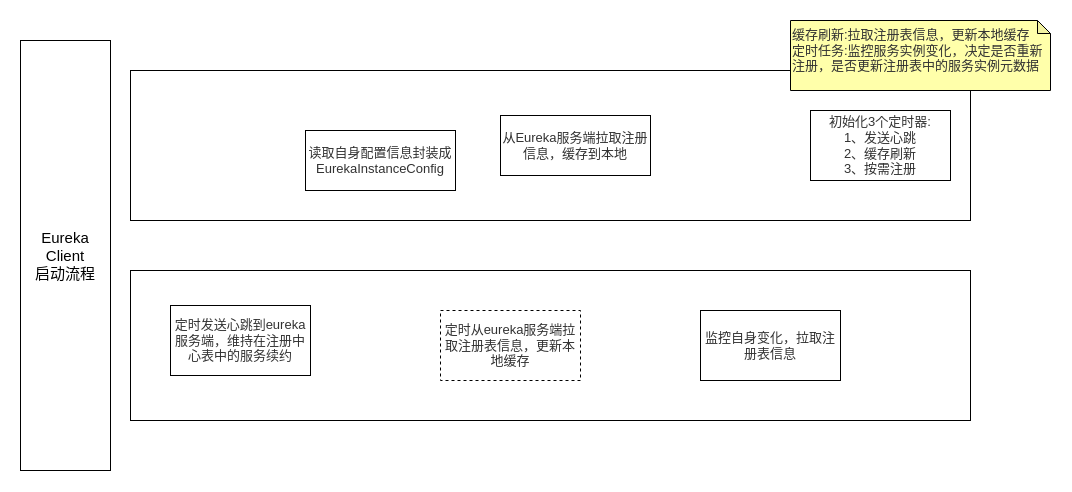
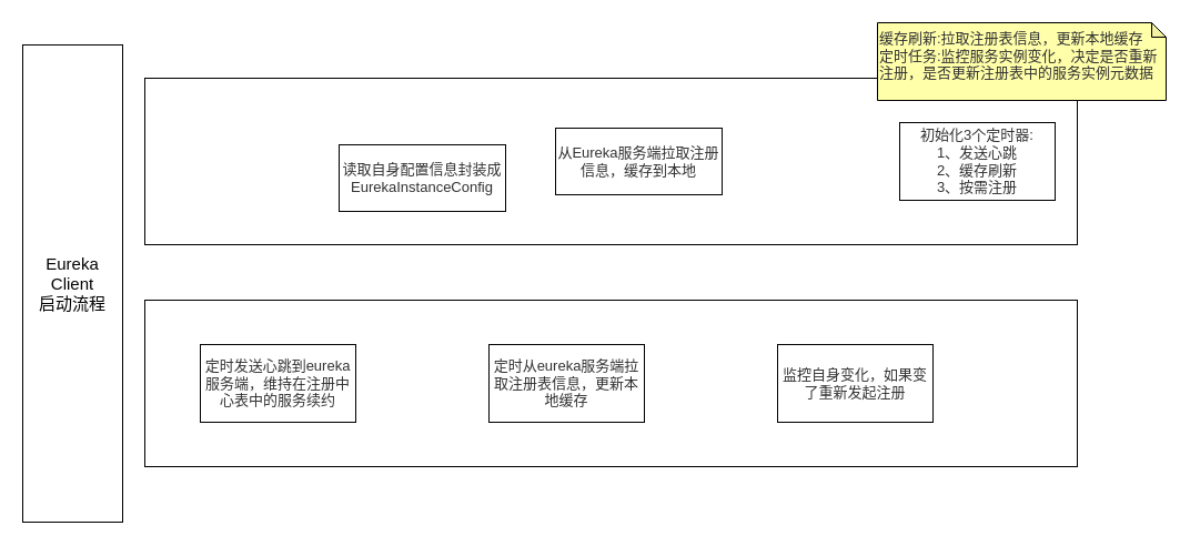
- <mxCell id="8" value="&lt;span style=&quot;color: rgb(50 , 50 , 50) ; font-size: 13px ; background-color: rgba(255 , 255 , 255 , 0.01)&quot;&gt;定时发送心跳到eureka服务端，维持在注册中心表中的服务续约&lt;/span&gt;" style="rounded=0;whiteSpace=wrap;html=1;" vertex="1" parent="1"><mxGeometry x="170" y="305" width="140" height="70" as="geometry" /></mxCell>
+ <mxCell id="8" value="&lt;span style=&quot;color: rgb(50 , 50 , 50) ; font-size: 13px ; background-color: rgba(255 , 255 , 255 , 0.01)&quot;&gt;定时发送心跳到eureka服务端，维持在注册中心表中的服务续约&lt;/span&gt;" style="rounded=0;whiteSpace=wrap;html=1;" vertex="1" parent="1"><mxGeometry x="180" y="310" width="140" height="70" as="geometry" /></mxCell>
- <mxCell id="9" value="&lt;span style=&quot;color: rgb(50 , 50 , 50) ; font-size: 13px ; background-color: rgba(255 , 255 , 255 , 0.01)&quot;&gt;定时从eureka服务端拉取注册表信息，更新本地缓存&lt;/span&gt;" style="rounded=0;whiteSpace=wrap;html=1;dashed=1;" vertex="1" parent="1"><mxGeometry x="440" y="310" width="140" height="70" as="geometry" /></mxCell>
+ <mxCell id="9" value="&lt;span style=&quot;color: rgb(50 , 50 , 50) ; font-size: 13px ; background-color: rgba(255 , 255 , 255 , 0.01)&quot;&gt;定时从eureka服务端拉取注册表信息，更新本地缓存&lt;/span&gt;" style="rounded=0;whiteSpace=wrap;html=1;" vertex="1" parent="1"><mxGeometry x="440" y="310" width="140" height="70" as="geometry" /></mxCell>
- <mxCell id="10" value="&lt;span style=&quot;color: rgb(50 , 50 , 50) ; font-size: 13px ; background-color: rgba(255 , 255 , 255 , 0.01)&quot;&gt;监控自身变化，拉取注册表信息&lt;/span&gt;" style="rounded=0;whiteSpace=wrap;html=1;" vertex="1" parent="1"><mxGeometry x="700" y="310" width="140" height="70" as="geometry" /></mxCell>
+ <mxCell id="10" value="&lt;span style=&quot;color: rgb(50 , 50 , 50) ; font-size: 13px ; background-color: rgba(255 , 255 , 255 , 0.01)&quot;&gt;监控自身变化，如果变了重新发起注册&lt;/span&gt;" style="rounded=0;whiteSpace=wrap;html=1;" vertex="1" parent="1"><mxGeometry x="700" y="310" width="140" height="70" as="geometry" /></mxCell>
